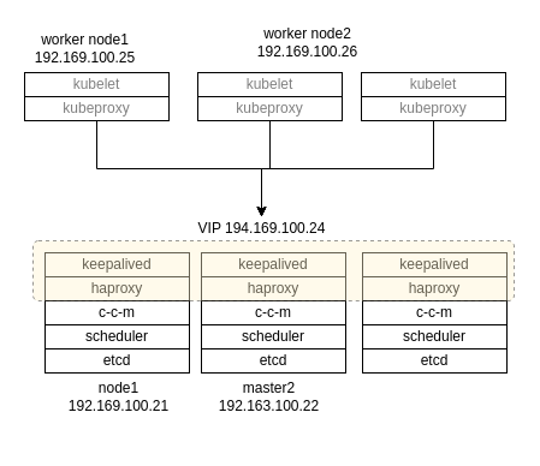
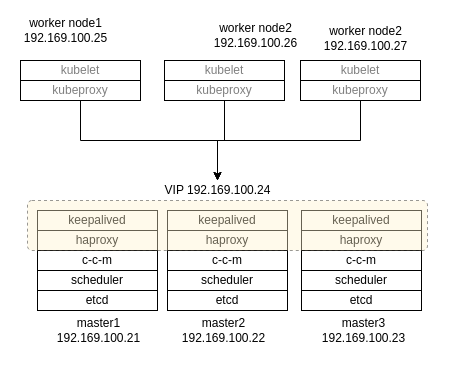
+ <mxCell id="13" value="&lt;div&gt;worker node2&lt;/div&gt;&lt;div&gt;192.169.100.27&lt;/div&gt;" style="text;html=1;align=center;verticalAlign=middle;resizable=0;points=[];autosize=1;strokeColor=none;fillColor=none;" parent="1" vertex="1"><mxGeometry x="315" y="23" width="100" height="30" as="geometry" /></mxCell>
- <mxCell id="11" value="&lt;div&gt;worker node1&lt;/div&gt;&lt;div&gt;192.169.100.25&lt;br&gt;&lt;/div&gt;" style="text;html=1;align=center;verticalAlign=middle;resizable=0;points=[];autosize=1;strokeColor=none;fillColor=none;" parent="1" vertex="1"><mxGeometry x="20" y="25" width="100" height="30" as="geometry" /></mxCell>
+ <mxCell id="11" value="&lt;div&gt;worker node1&lt;/div&gt;&lt;div&gt;192.169.100.25&lt;br&gt;&lt;/div&gt;" style="text;html=1;align=center;verticalAlign=middle;resizable=0;points=[];autosize=1;strokeColor=none;fillColor=none;" parent="1" vertex="1"><mxGeometry x="15" y="15" width="100" height="30" as="geometry" /></mxCell>
- <mxCell id="36" value="VIP 194.169.100.24" style="text;html=1;align=center;verticalAlign=middle;resizable=0;points=[];autosize=1;strokeColor=none;fillColor=none;" parent="14" vertex="1"><mxGeometry x="130" width="120" height="20" as="geometry" /></mxCell>
+ <mxCell id="36" value="VIP 192.169.100.24" style="text;html=1;align=center;verticalAlign=middle;resizable=0;points=[];autosize=1;strokeColor=none;fillColor=none;" parent="14" vertex="1"><mxGeometry x="130" width="120" height="20" as="geometry" /></mxCell>
- <mxCell id="16" value="&lt;div&gt;node1&lt;br&gt;&lt;/div&gt;&lt;div&gt;192.169.100.21&lt;/div&gt;" style="text;html=1;align=center;verticalAlign=middle;resizable=0;points=[];autosize=1;strokeColor=none;fillColor=none;" parent="15" vertex="1"><mxGeometry x="11" y="105" width="100" height="30" as="geometry" /></mxCell>
+ <mxCell id="16" value="&lt;div&gt;master1&lt;br&gt;&lt;/div&gt;&lt;div&gt;192.169.100.21&lt;/div&gt;" style="text;html=1;align=center;verticalAlign=middle;resizable=0;points=[];autosize=1;strokeColor=none;fillColor=none;" parent="15" vertex="1"><mxGeometry x="11" y="105" width="100" height="30" as="geometry" /></mxCell>
- <mxCell id="23" value="&lt;div&gt;master2&lt;/div&gt;&lt;div&gt;192.163.100.22&lt;/div&gt;" style="text;html=1;align=center;verticalAlign=middle;resizable=0;points=[];autosize=1;strokeColor=none;fillColor=none;" parent="22" vertex="1"><mxGeometry x="6" y="105" width="100" height="30" as="geometry" /></mxCell>
+ <mxCell id="23" value="&lt;div&gt;master2&lt;/div&gt;&lt;div&gt;192.169.100.22&lt;/div&gt;" style="text;html=1;align=center;verticalAlign=middle;resizable=0;points=[];autosize=1;strokeColor=none;fillColor=none;" parent="22" vertex="1"><mxGeometry x="6" y="105" width="100" height="30" as="geometry" /></mxCell>
+ <mxCell id="30" value="&lt;div&gt;master3&lt;/div&gt;&lt;div&gt;192.169.100.23&lt;/div&gt;" style="text;html=1;align=center;verticalAlign=middle;resizable=0;points=[];autosize=1;strokeColor=none;fillColor=none;" parent="29" vertex="1"><mxGeometry x="12" y="105" width="100" height="30" as="geometry" /></mxCell>
